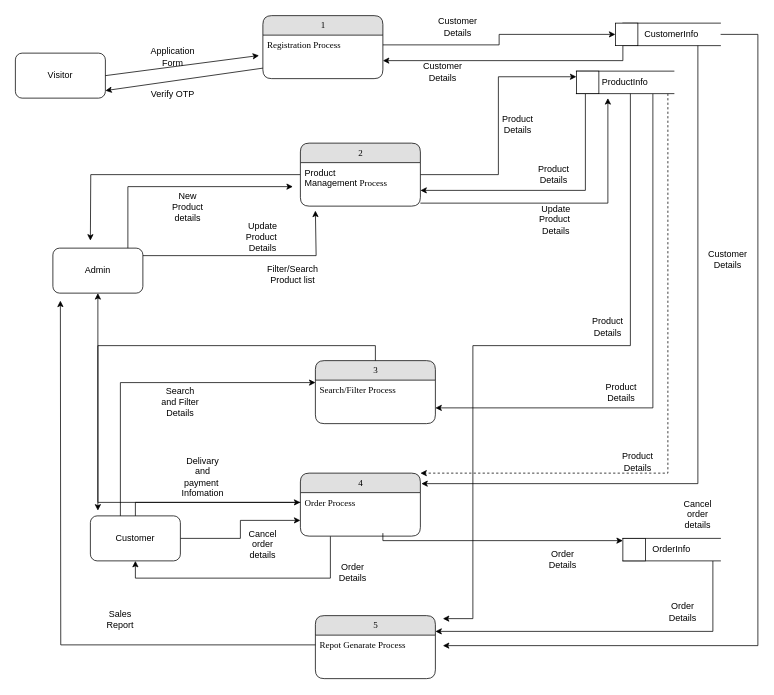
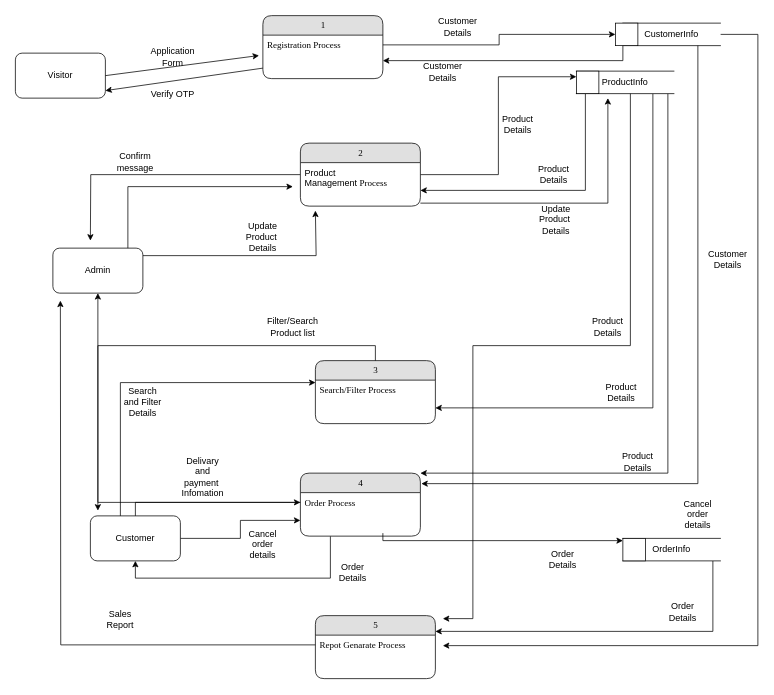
+ <mxCell id="32" value="Confirm message" style="text;html=1;align=center;verticalAlign=middle;whiteSpace=wrap;rounded=0;" vertex="1" parent="1"><mxGeometry x="150" y="200" width="60" height="30" as="geometry" /></mxCell>
- <mxCell id="22" value="New Product details" style="text;html=1;align=center;verticalAlign=middle;whiteSpace=wrap;rounded=0;" vertex="1" parent="1"><mxGeometry x="220" y="260" width="60" height="30" as="geometry" /></mxCell>
- <mxCell id="57" value="Filter/Search Product list" style="text;html=1;align=center;verticalAlign=middle;whiteSpace=wrap;rounded=0;" vertex="1" parent="1"><mxGeometry x="360" y="350" width="60" height="30" as="geometry" /></mxCell>
+ <mxCell id="57" value="Filter/Search Product list" style="text;html=1;align=center;verticalAlign=middle;whiteSpace=wrap;rounded=0;" vertex="1" parent="1"><mxGeometry x="360" y="420" width="60" height="30" as="geometry" /></mxCell>
- <mxCell id="56" value="Search and Filter Details" style="text;html=1;align=center;verticalAlign=middle;whiteSpace=wrap;rounded=0;" vertex="1" parent="1"><mxGeometry x="210" y="520" width="60" height="30" as="geometry" /></mxCell>
+ <mxCell id="56" value="Search and Filter Details" style="text;html=1;align=center;verticalAlign=middle;whiteSpace=wrap;rounded=0;" vertex="1" parent="1"><mxGeometry x="160" y="520" width="60" height="30" as="geometry" /></mxCell>
- <mxCell id="24" style="edgeStyle=orthogonalEdgeStyle;rounded=0;orthogonalLoop=1;jettySize=auto;html=1;entryX=1;entryY=0;entryDx=0;entryDy=0;dashed=1;" edge="1" parent="1" source="27" target="37"><mxGeometry relative="1" as="geometry"><Array as="points"><mxPoint x="890" y="630" /></Array></mxGeometry></mxCell>
+ <mxCell id="24" style="edgeStyle=orthogonalEdgeStyle;rounded=0;orthogonalLoop=1;jettySize=auto;html=1;entryX=1;entryY=0;entryDx=0;entryDy=0;" edge="1" parent="1" source="27" target="37"><mxGeometry relative="1" as="geometry"><Array as="points"><mxPoint x="890" y="630" /></Array></mxGeometry></mxCell>
